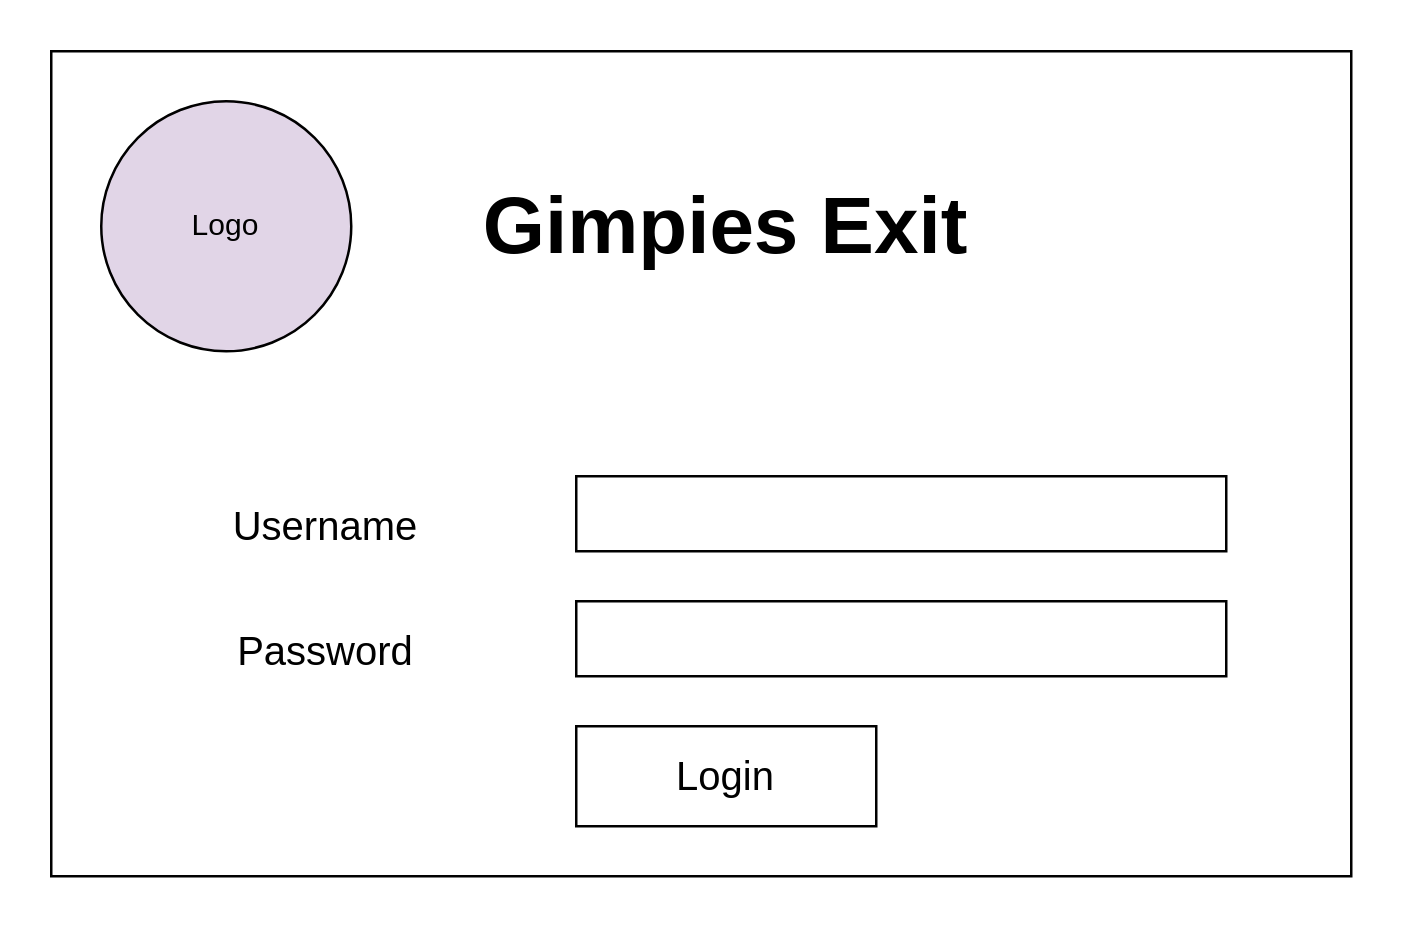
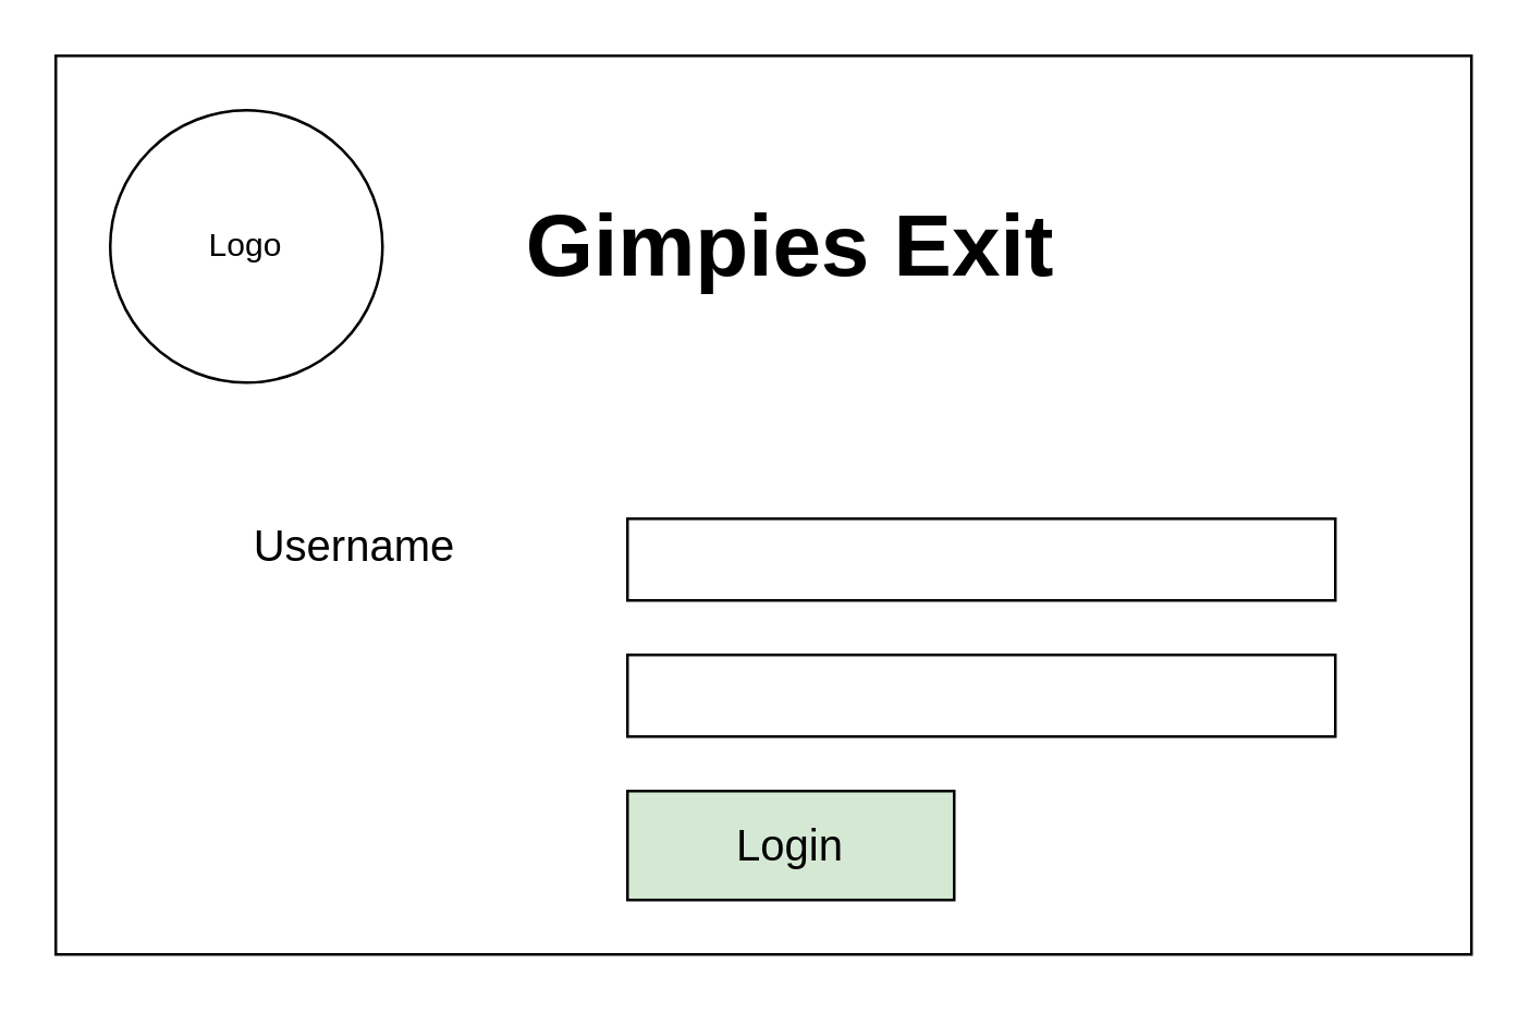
- <mxCell id="3" value="Logo" style="ellipse;whiteSpace=wrap;html=1;aspect=fixed;fillColor=#e1d5e7;" parent="1" vertex="1"><mxGeometry x="40" y="40" width="100" height="100" as="geometry" /></mxCell>
+ <mxCell id="3" value="Logo" style="ellipse;whiteSpace=wrap;html=1;aspect=fixed;" parent="1" vertex="1"><mxGeometry x="40" y="40" width="100" height="100" as="geometry" /></mxCell>
- <mxCell id="7" value="&lt;font style=&quot;font-size: 16px&quot;&gt;Username&lt;br&gt;&lt;/font&gt;" style="text;html=1;strokeColor=none;fillColor=none;align=center;verticalAlign=middle;whiteSpace=wrap;rounded=0;fontSize=32;" parent="1" vertex="1"><mxGeometry x="100" y="190" width="60" height="30" as="geometry" /></mxCell>
+ <mxCell id="7" value="&lt;font style=&quot;font-size: 16px&quot;&gt;Username&lt;br&gt;&lt;/font&gt;" style="text;html=1;strokeColor=none;fillColor=none;align=center;verticalAlign=middle;whiteSpace=wrap;rounded=0;fontSize=32;" parent="1" vertex="1"><mxGeometry x="100" y="180" width="60" height="30" as="geometry" /></mxCell>
- <mxCell id="8" value="&lt;font style=&quot;font-size: 16px&quot;&gt;Password&lt;br&gt;&lt;/font&gt;" style="text;html=1;strokeColor=none;fillColor=none;align=center;verticalAlign=middle;whiteSpace=wrap;rounded=0;fontSize=32;" parent="1" vertex="1"><mxGeometry x="100" y="240" width="60" height="30" as="geometry" /></mxCell>
- <mxCell id="9" value="Login" style="rounded=0;whiteSpace=wrap;html=1;fontSize=16;" parent="1" vertex="1"><mxGeometry x="230" y="290" width="120" height="40" as="geometry" /></mxCell>
+ <mxCell id="9" value="Login" style="rounded=0;whiteSpace=wrap;html=1;fontSize=16;fillColor=#d5e8d4;" parent="1" vertex="1"><mxGeometry x="230" y="290" width="120" height="40" as="geometry" /></mxCell>
